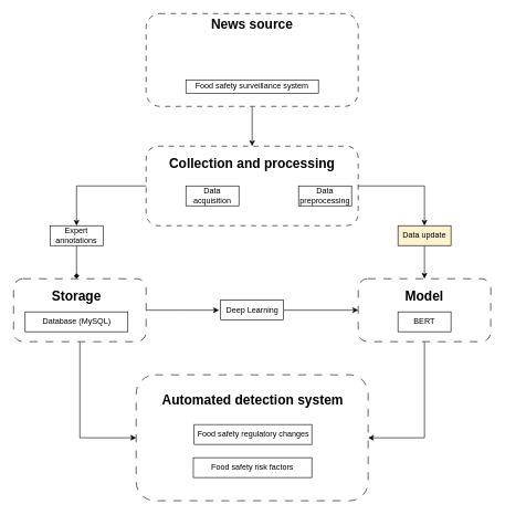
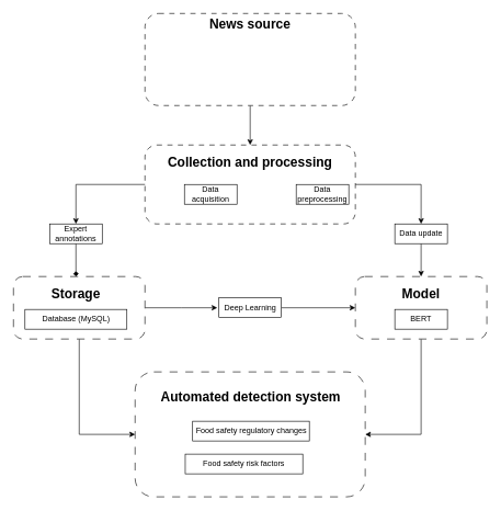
- <mxCell id="5" value="Food safety surveillance system" style="rounded=0;whiteSpace=wrap;html=1;" parent="1" vertex="1"><mxGeometry x="280" y="120" width="200" height="20" as="geometry" /></mxCell>
- <mxCell id="26" value="&lt;div&gt;Data update&lt;/div&gt;" style="rounded=0;whiteSpace=wrap;html=1;movable=1;resizable=1;rotatable=1;deletable=1;editable=1;locked=0;connectable=1;fillColor=#fff2cc;" parent="1" vertex="1"><mxGeometry x="600" y="340" width="80" height="30" as="geometry" /></mxCell>
+ <mxCell id="26" value="&lt;div&gt;Data update&lt;/div&gt;" style="rounded=0;whiteSpace=wrap;html=1;movable=1;resizable=1;rotatable=1;deletable=1;editable=1;locked=0;connectable=1;" parent="1" vertex="1"><mxGeometry x="600" y="340" width="80" height="30" as="geometry" /></mxCell>
- <mxCell id="22" value="&lt;div&gt;Food safety risk factors&lt;/div&gt;" style="rounded=0;whiteSpace=wrap;html=1;" parent="1" vertex="1"><mxGeometry x="291.25" y="690" width="178.75" height="30" as="geometry" /></mxCell>
+ <mxCell id="22" value="&lt;div&gt;Food safety risk factors&lt;/div&gt;" style="rounded=0;whiteSpace=wrap;html=1;" parent="1" vertex="1"><mxGeometry x="281.25" y="690" width="178.75" height="30" as="geometry" /></mxCell>
